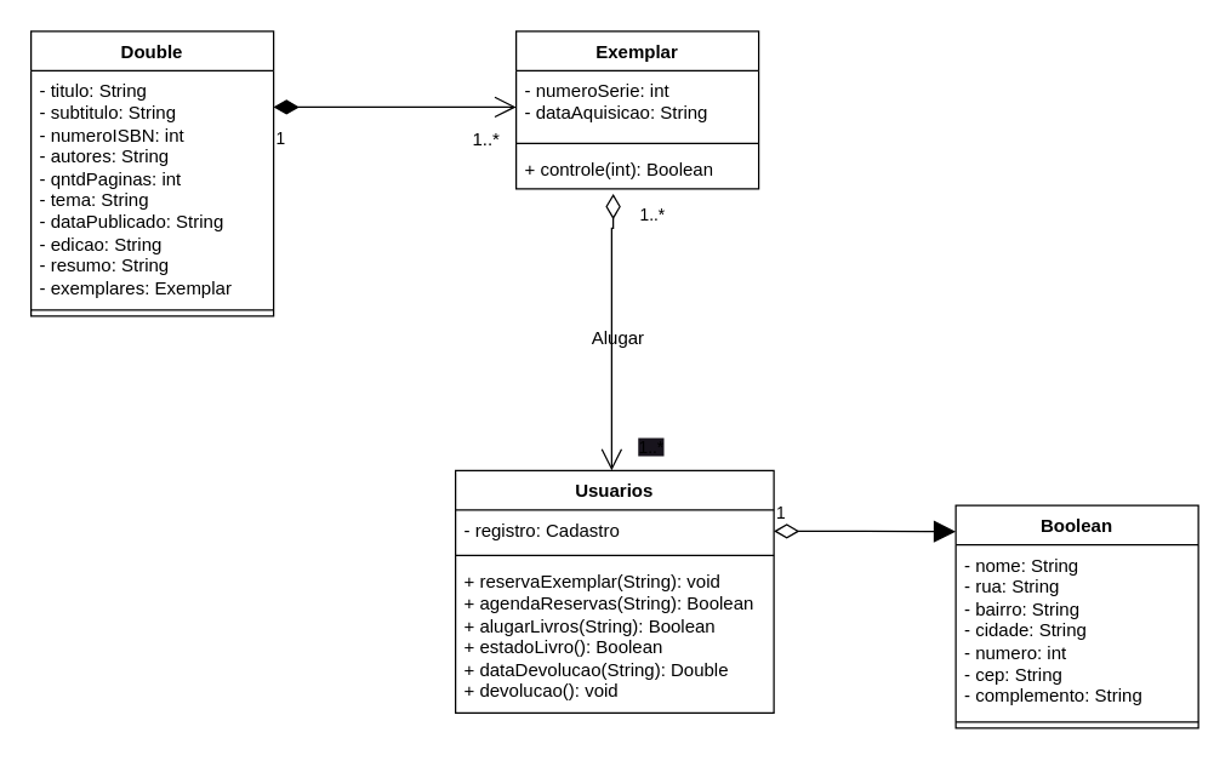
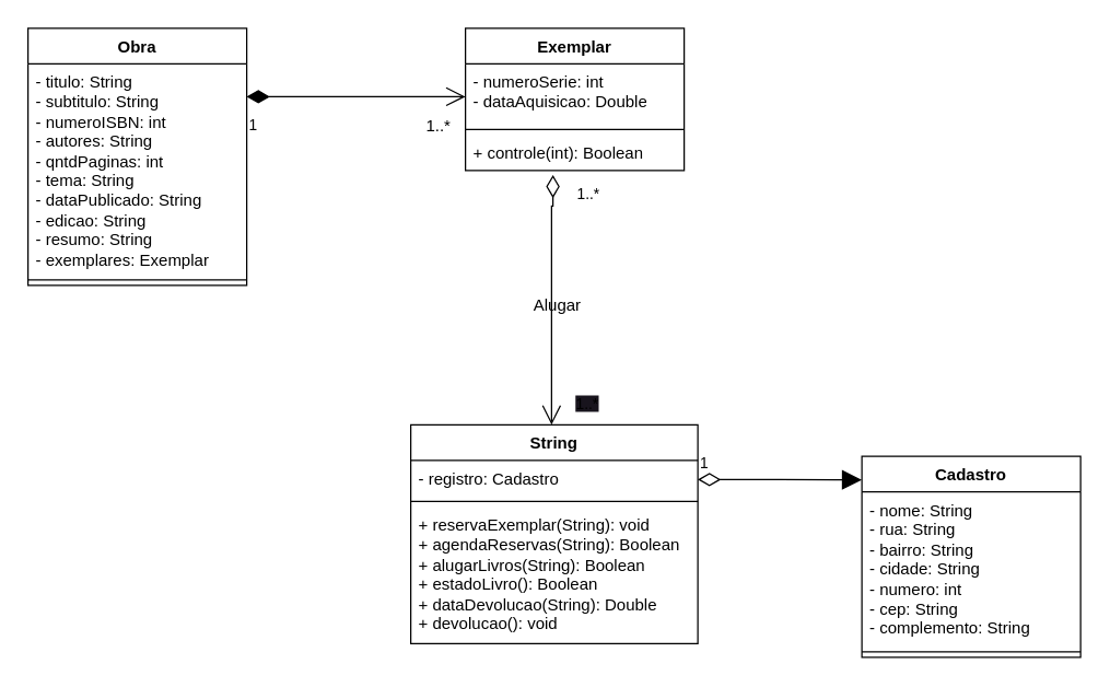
- <mxCell id="2" value="Double" style="swimlane;fontStyle=1;align=center;verticalAlign=top;childLayout=stackLayout;horizontal=1;startSize=26;horizontalStack=0;resizeParent=1;resizeParentMax=0;resizeLast=0;collapsible=1;marginBottom=0;whiteSpace=wrap;html=1;" vertex="1" parent="1"><mxGeometry x="20" y="20" width="160" height="188" as="geometry" /></mxCell>
+ <mxCell id="2" value="Obra" style="swimlane;fontStyle=1;align=center;verticalAlign=top;childLayout=stackLayout;horizontal=1;startSize=26;horizontalStack=0;resizeParent=1;resizeParentMax=0;resizeLast=0;collapsible=1;marginBottom=0;whiteSpace=wrap;html=1;" vertex="1" parent="1"><mxGeometry x="20" y="20" width="160" height="188" as="geometry" /></mxCell>
- <mxCell id="6" value="- numeroSerie: int&lt;div&gt;- dataAquisicao: String&lt;/div&gt;" style="text;strokeColor=none;fillColor=none;align=left;verticalAlign=top;spacingLeft=4;spacingRight=4;overflow=hidden;rotatable=0;points=[[0,0.5],[1,0.5]];portConstraint=eastwest;whiteSpace=wrap;html=1;" vertex="1" parent="5"><mxGeometry y="26" width="160" height="44" as="geometry" /></mxCell>
+ <mxCell id="6" value="- numeroSerie: int&lt;div&gt;- dataAquisicao: Double&lt;/div&gt;" style="text;strokeColor=none;fillColor=none;align=left;verticalAlign=top;spacingLeft=4;spacingRight=4;overflow=hidden;rotatable=0;points=[[0,0.5],[1,0.5]];portConstraint=eastwest;whiteSpace=wrap;html=1;" vertex="1" parent="5"><mxGeometry y="26" width="160" height="44" as="geometry" /></mxCell>
- <mxCell id="10" value="Usuarios" style="swimlane;fontStyle=1;align=center;verticalAlign=top;childLayout=stackLayout;horizontal=1;startSize=26;horizontalStack=0;resizeParent=1;resizeParentMax=0;resizeLast=0;collapsible=1;marginBottom=0;whiteSpace=wrap;html=1;" vertex="1" parent="1"><mxGeometry x="300" y="310" width="210" height="160" as="geometry" /></mxCell>
+ <mxCell id="10" value="String" style="swimlane;fontStyle=1;align=center;verticalAlign=top;childLayout=stackLayout;horizontal=1;startSize=26;horizontalStack=0;resizeParent=1;resizeParentMax=0;resizeLast=0;collapsible=1;marginBottom=0;whiteSpace=wrap;html=1;" vertex="1" parent="1"><mxGeometry x="300" y="310" width="210" height="160" as="geometry" /></mxCell>
- <mxCell id="14" value="Boolean" style="swimlane;fontStyle=1;align=center;verticalAlign=top;childLayout=stackLayout;horizontal=1;startSize=26;horizontalStack=0;resizeParent=1;resizeParentMax=0;resizeLast=0;collapsible=1;marginBottom=0;whiteSpace=wrap;html=1;" vertex="1" parent="1"><mxGeometry x="630" y="333" width="160" height="147" as="geometry" /></mxCell>
+ <mxCell id="14" value="Cadastro" style="swimlane;fontStyle=1;align=center;verticalAlign=top;childLayout=stackLayout;horizontal=1;startSize=26;horizontalStack=0;resizeParent=1;resizeParentMax=0;resizeLast=0;collapsible=1;marginBottom=0;whiteSpace=wrap;html=1;" vertex="1" parent="1"><mxGeometry x="630" y="333" width="160" height="147" as="geometry" /></mxCell>
